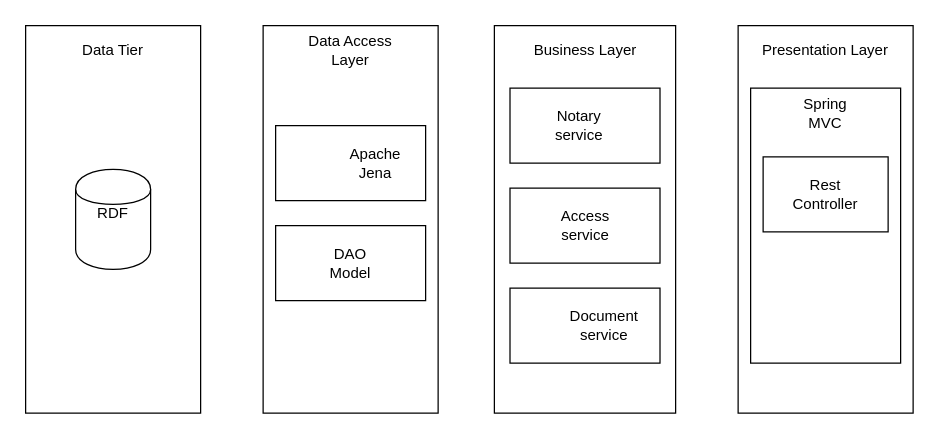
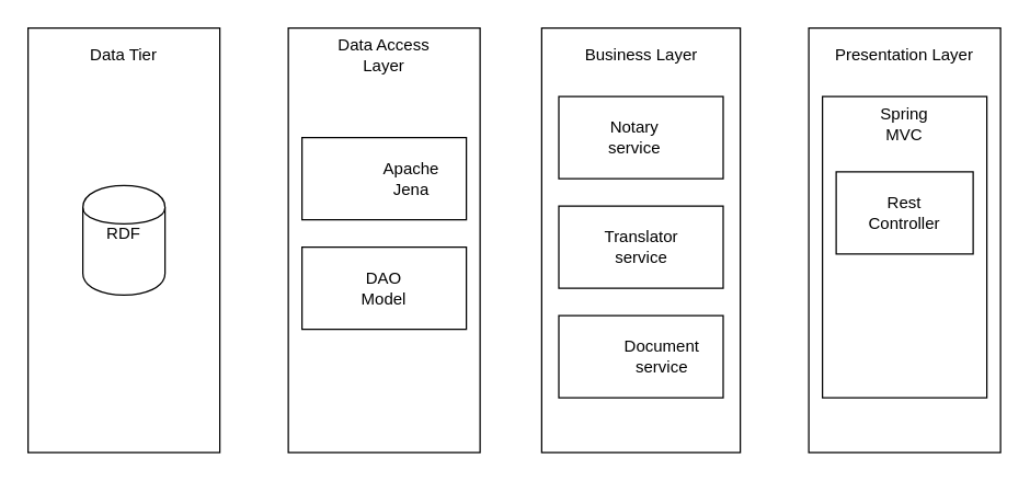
- <mxCell id="15" value="Access service" style="text;html=1;strokeColor=none;fillColor=none;align=center;verticalAlign=middle;whiteSpace=wrap;rounded=0;" vertex="1" parent="1"><mxGeometry x="447.5" y="170" width="40" height="20" as="geometry" /></mxCell>
+ <mxCell id="15" value="Translator service" style="text;html=1;strokeColor=none;fillColor=none;align=center;verticalAlign=middle;whiteSpace=wrap;rounded=0;" vertex="1" parent="1"><mxGeometry x="447.5" y="170" width="40" height="20" as="geometry" /></mxCell>
